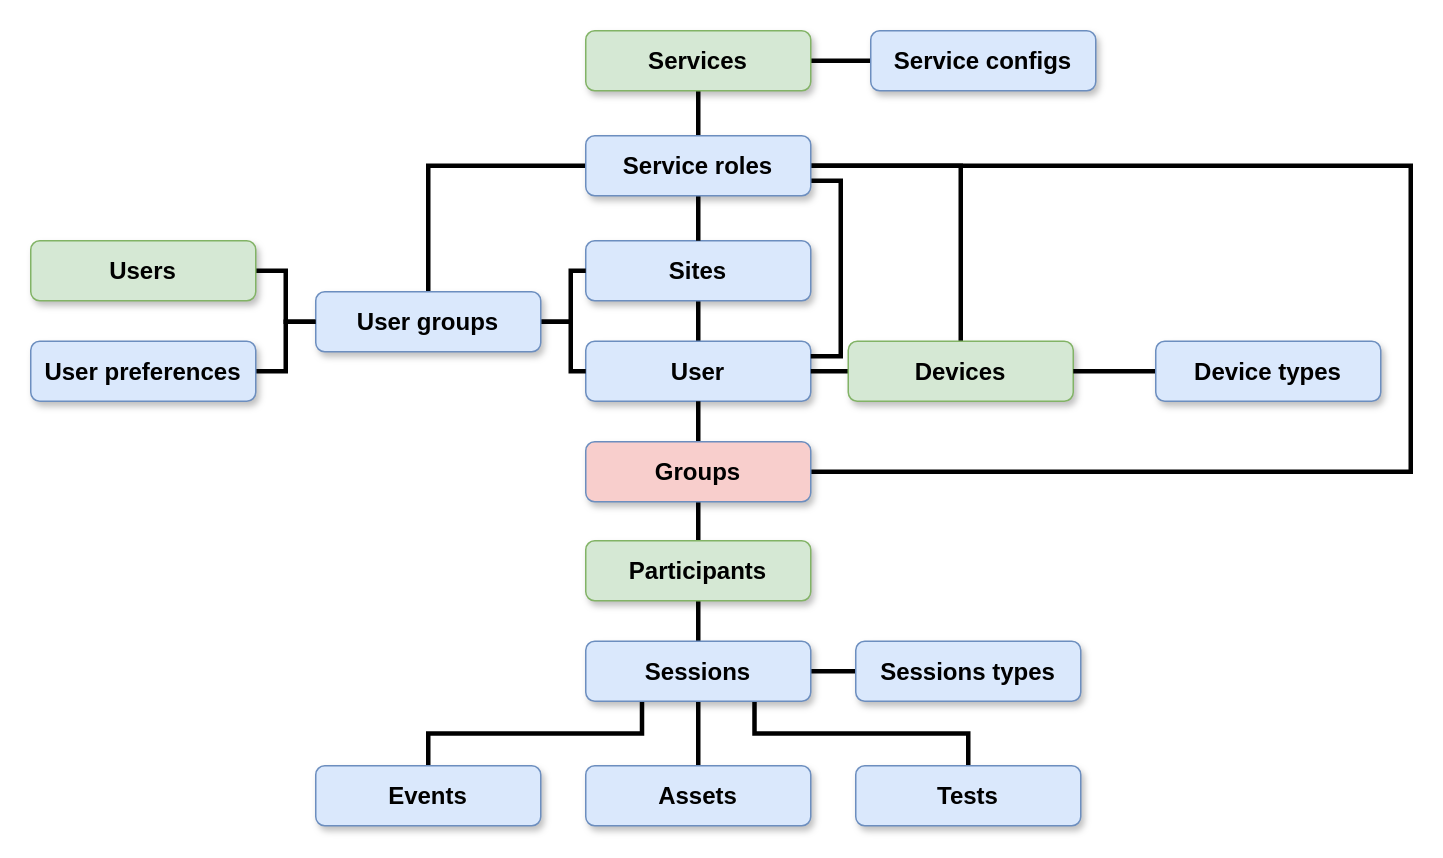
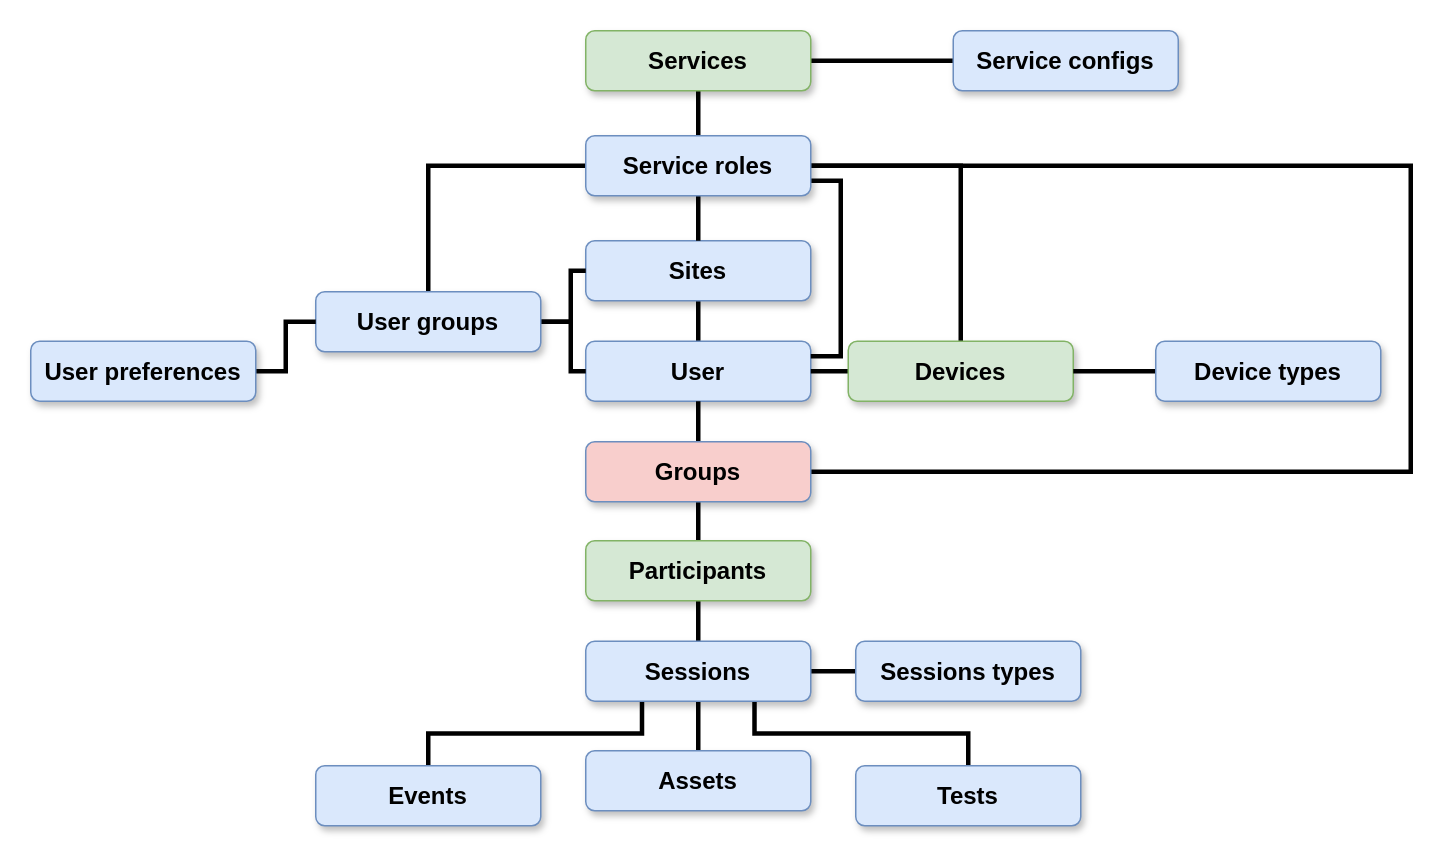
- <mxCell id="33" value="&lt;font style=&quot;font-size: 16px&quot;&gt;&lt;b&gt;Service configs&lt;br&gt;&lt;/b&gt;&lt;/font&gt;" style="rounded=1;whiteSpace=wrap;html=1;fillColor=#dae8fc;strokeColor=#6c8ebf;shadow=1;" vertex="1" parent="1"><mxGeometry x="580" y="20" width="150" height="40" as="geometry" /></mxCell>
+ <mxCell id="33" value="&lt;font style=&quot;font-size: 16px&quot;&gt;&lt;b&gt;Service configs&lt;br&gt;&lt;/b&gt;&lt;/font&gt;" style="rounded=1;whiteSpace=wrap;html=1;fillColor=#dae8fc;strokeColor=#6c8ebf;shadow=1;" vertex="1" parent="1"><mxGeometry x="635" y="20" width="150" height="40" as="geometry" /></mxCell>
- <mxCell id="20" value="&lt;font style=&quot;font-size: 16px&quot;&gt;&lt;b&gt;Users&lt;/b&gt;&lt;/font&gt;" style="rounded=1;whiteSpace=wrap;html=1;fillColor=#d5e8d4;strokeColor=#82b366;shadow=1;" vertex="1" parent="1"><mxGeometry x="20" y="160" width="150" height="40" as="geometry" /></mxCell>
- <mxCell id="19" style="edgeStyle=orthogonalEdgeStyle;rounded=0;orthogonalLoop=1;jettySize=auto;html=1;exitX=1;exitY=0.5;exitDx=0;exitDy=0;entryX=0;entryY=0.5;entryDx=0;entryDy=0;endArrow=none;endFill=0;strokeWidth=3;" edge="1" parent="1" source="20" target="24"><mxGeometry relative="1" as="geometry" /></mxCell>
- <mxCell id="17" value="&lt;font style=&quot;font-size: 16px&quot;&gt;&lt;b&gt;Assets&lt;/b&gt;&lt;/font&gt;" style="rounded=1;whiteSpace=wrap;html=1;fillColor=#dae8fc;strokeColor=#6c8ebf;shadow=1;" vertex="1" parent="1"><mxGeometry x="390" y="510" width="150" height="40" as="geometry" /></mxCell>
+ <mxCell id="17" value="&lt;font style=&quot;font-size: 16px&quot;&gt;&lt;b&gt;Assets&lt;/b&gt;&lt;/font&gt;" style="rounded=1;whiteSpace=wrap;html=1;fillColor=#dae8fc;strokeColor=#6c8ebf;shadow=1;" vertex="1" parent="1"><mxGeometry x="390" y="500" width="150" height="40" as="geometry" /></mxCell>
